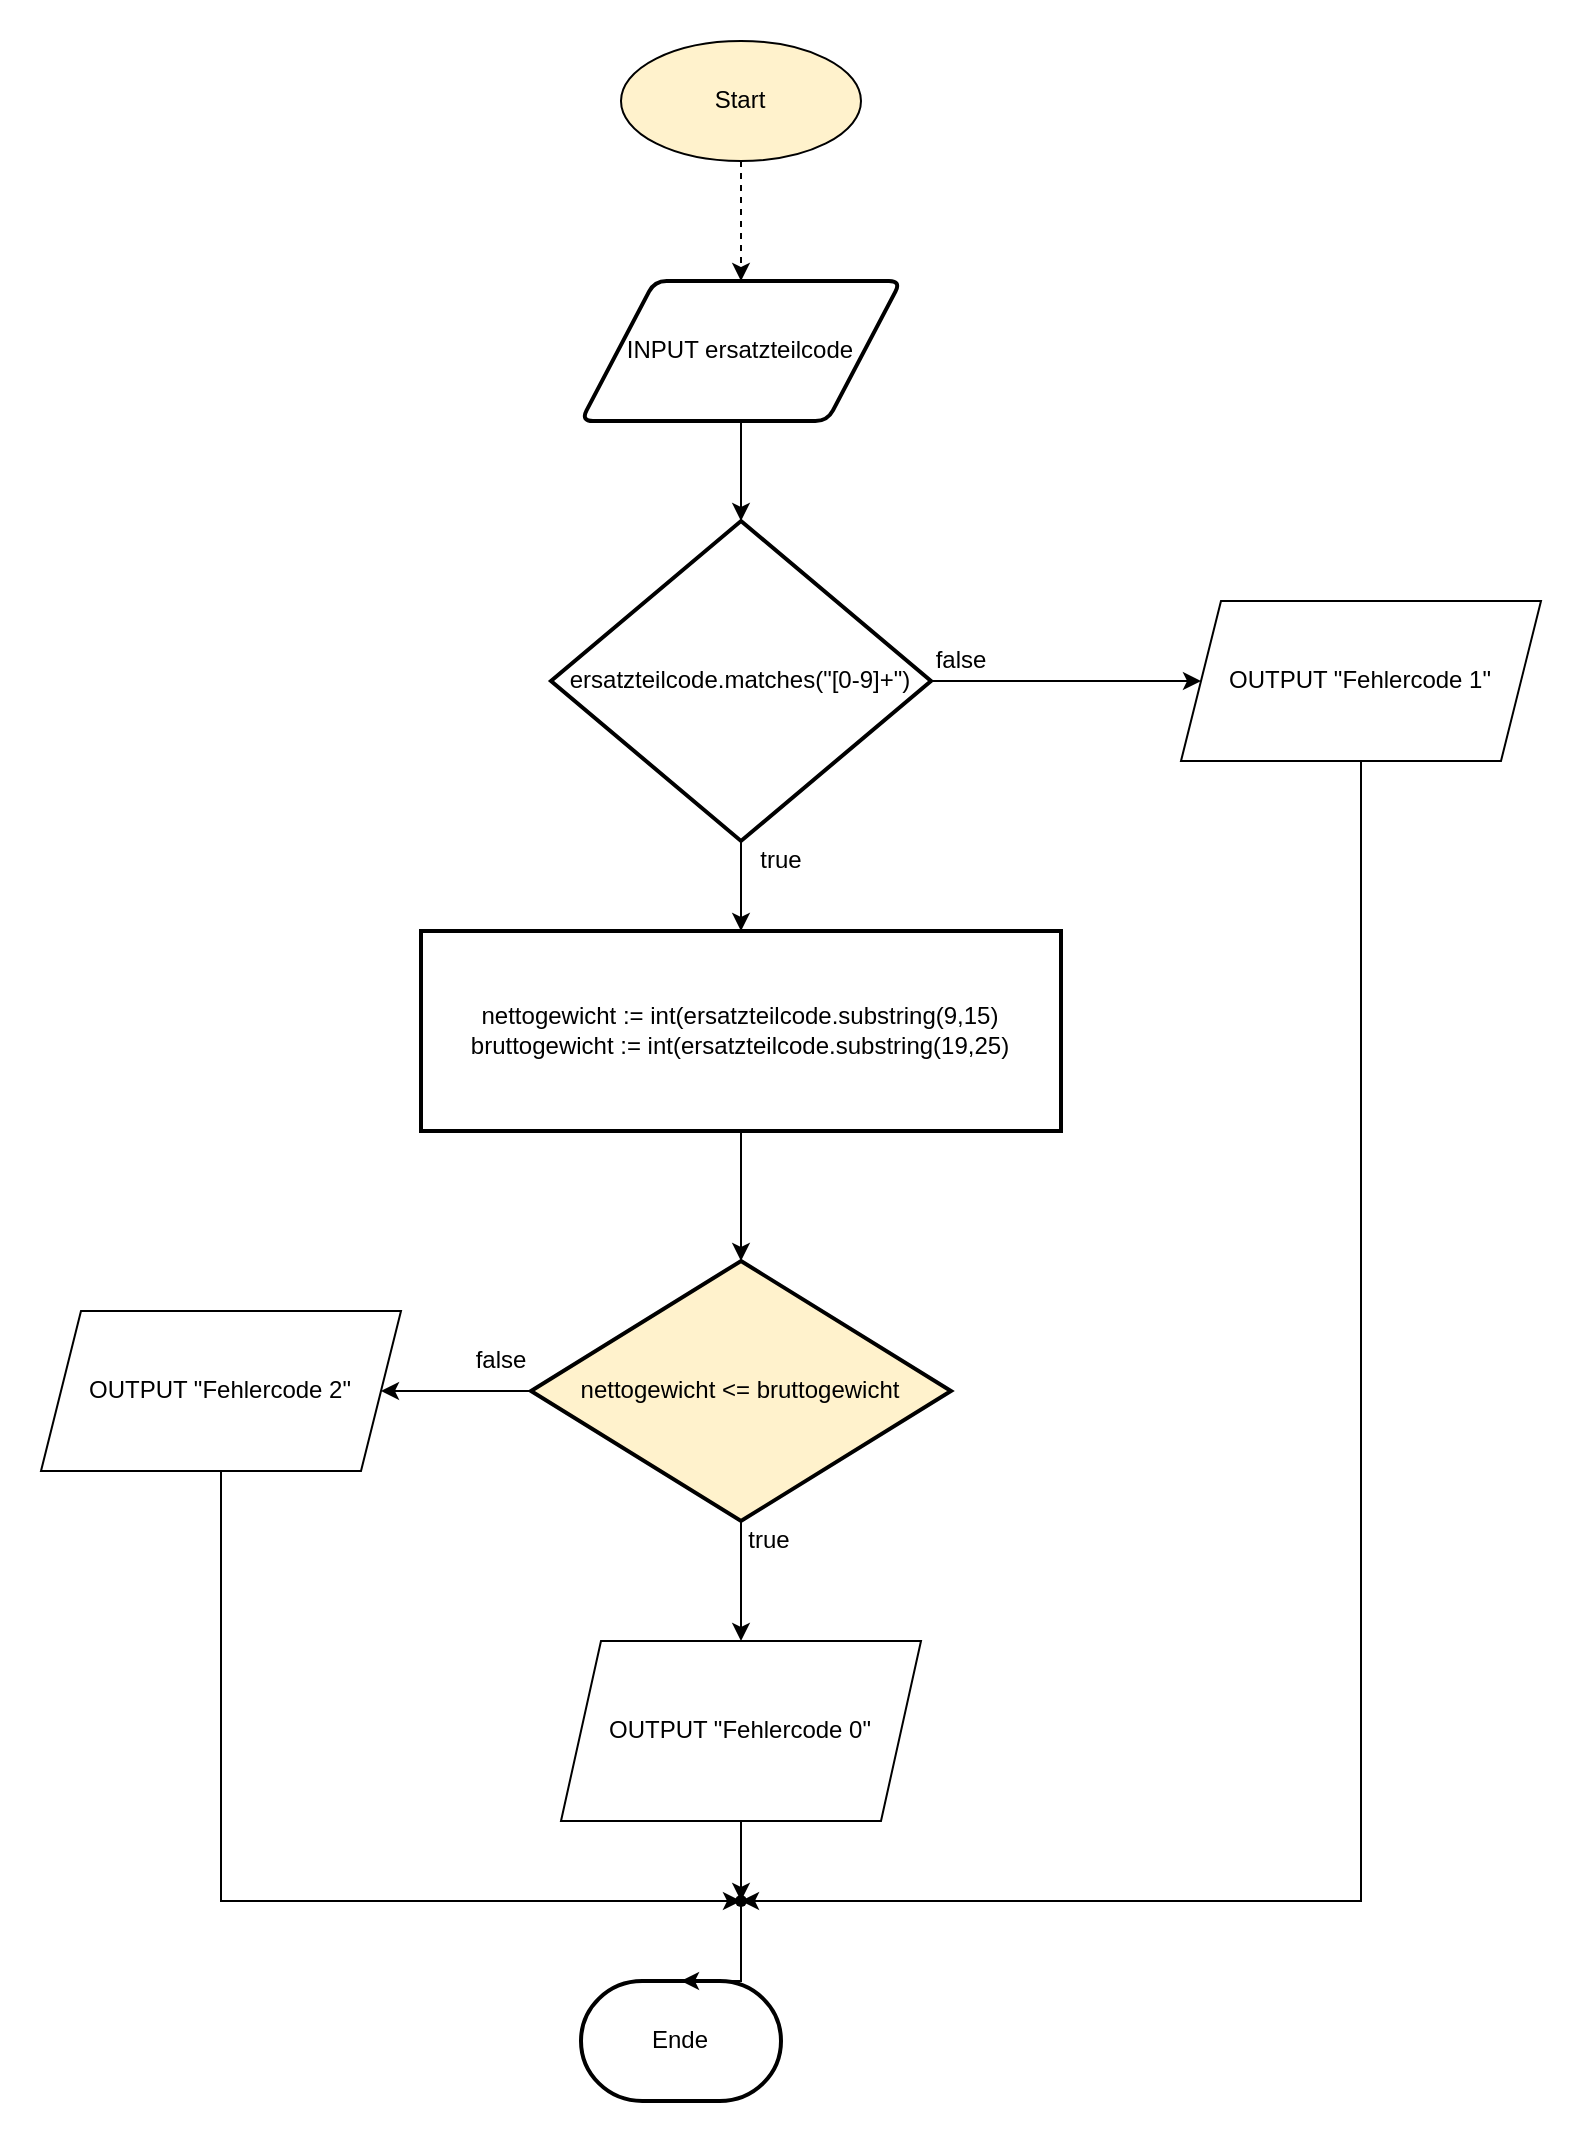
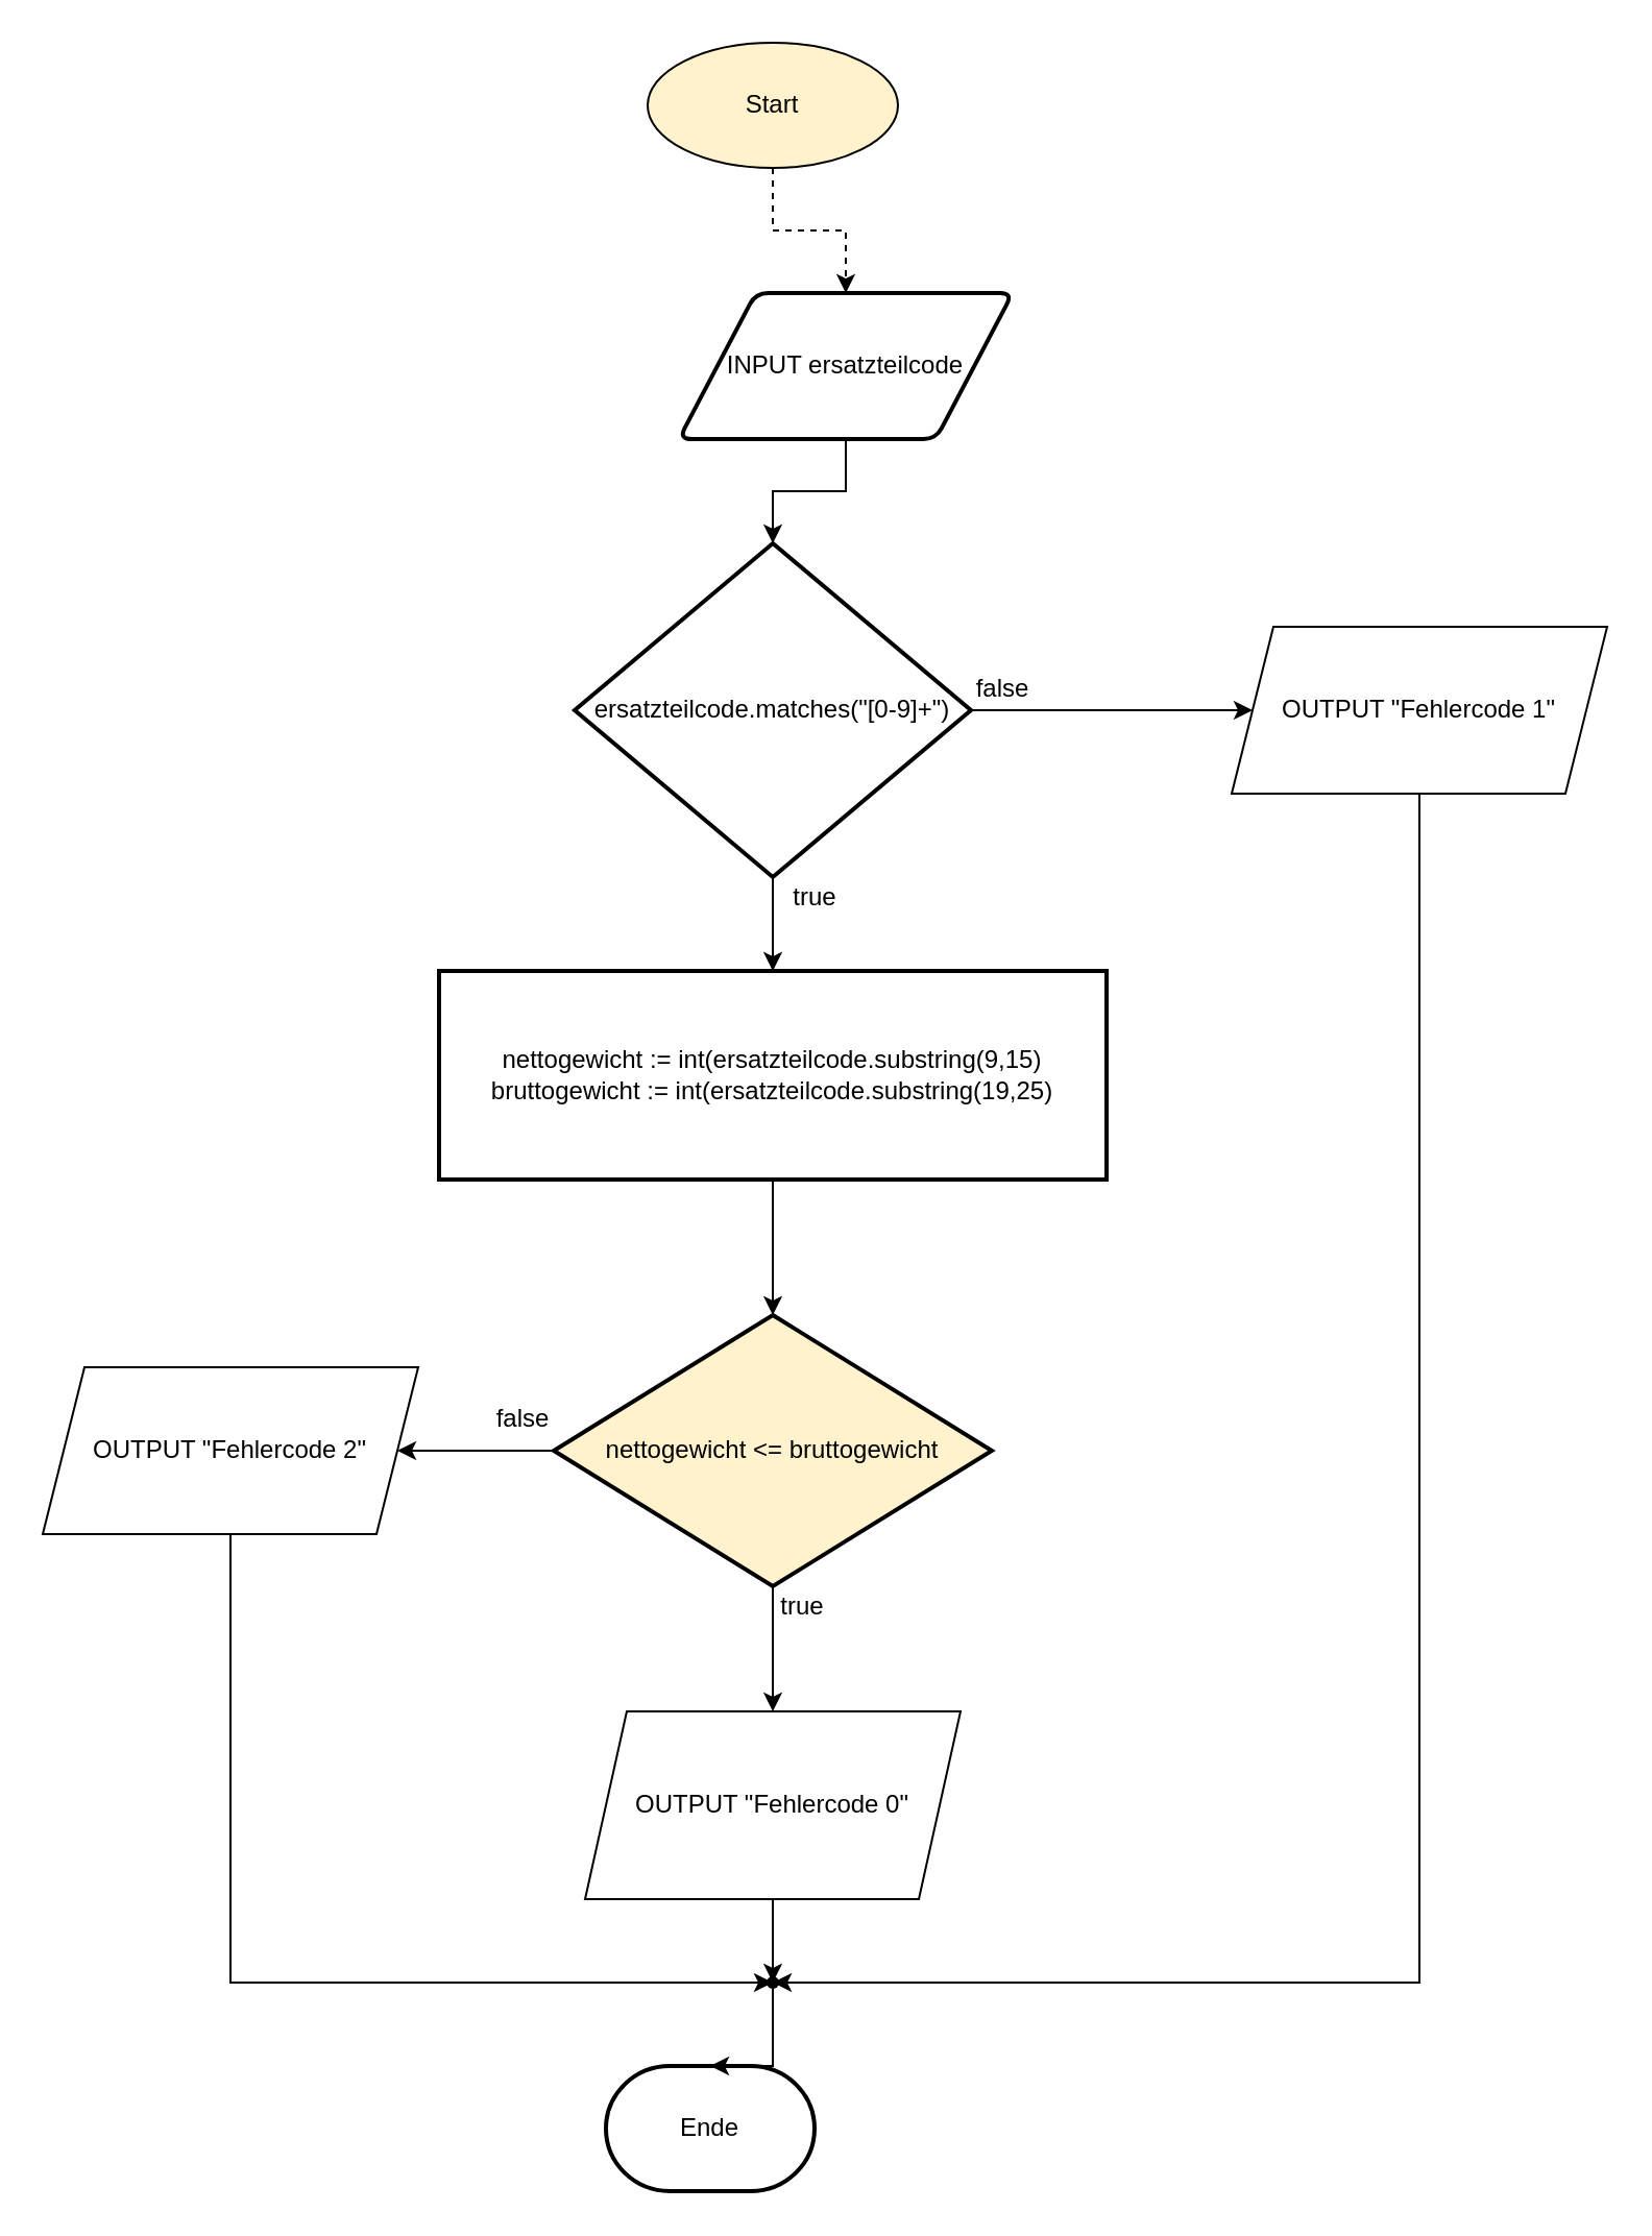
- <mxCell id="6" value="INPUT ersatzteilcode" style="shape=parallelogram;html=1;strokeWidth=2;perimeter=parallelogramPerimeter;whiteSpace=wrap;rounded=1;arcSize=12;size=0.23;" vertex="1" parent="1"><mxGeometry x="290" y="140" width="160" height="70" as="geometry" /></mxCell>
+ <mxCell id="6" value="INPUT ersatzteilcode" style="shape=parallelogram;html=1;strokeWidth=2;perimeter=parallelogramPerimeter;whiteSpace=wrap;rounded=1;arcSize=12;size=0.23;" vertex="1" parent="1"><mxGeometry x="325" y="140" width="160" height="70" as="geometry" /></mxCell>
